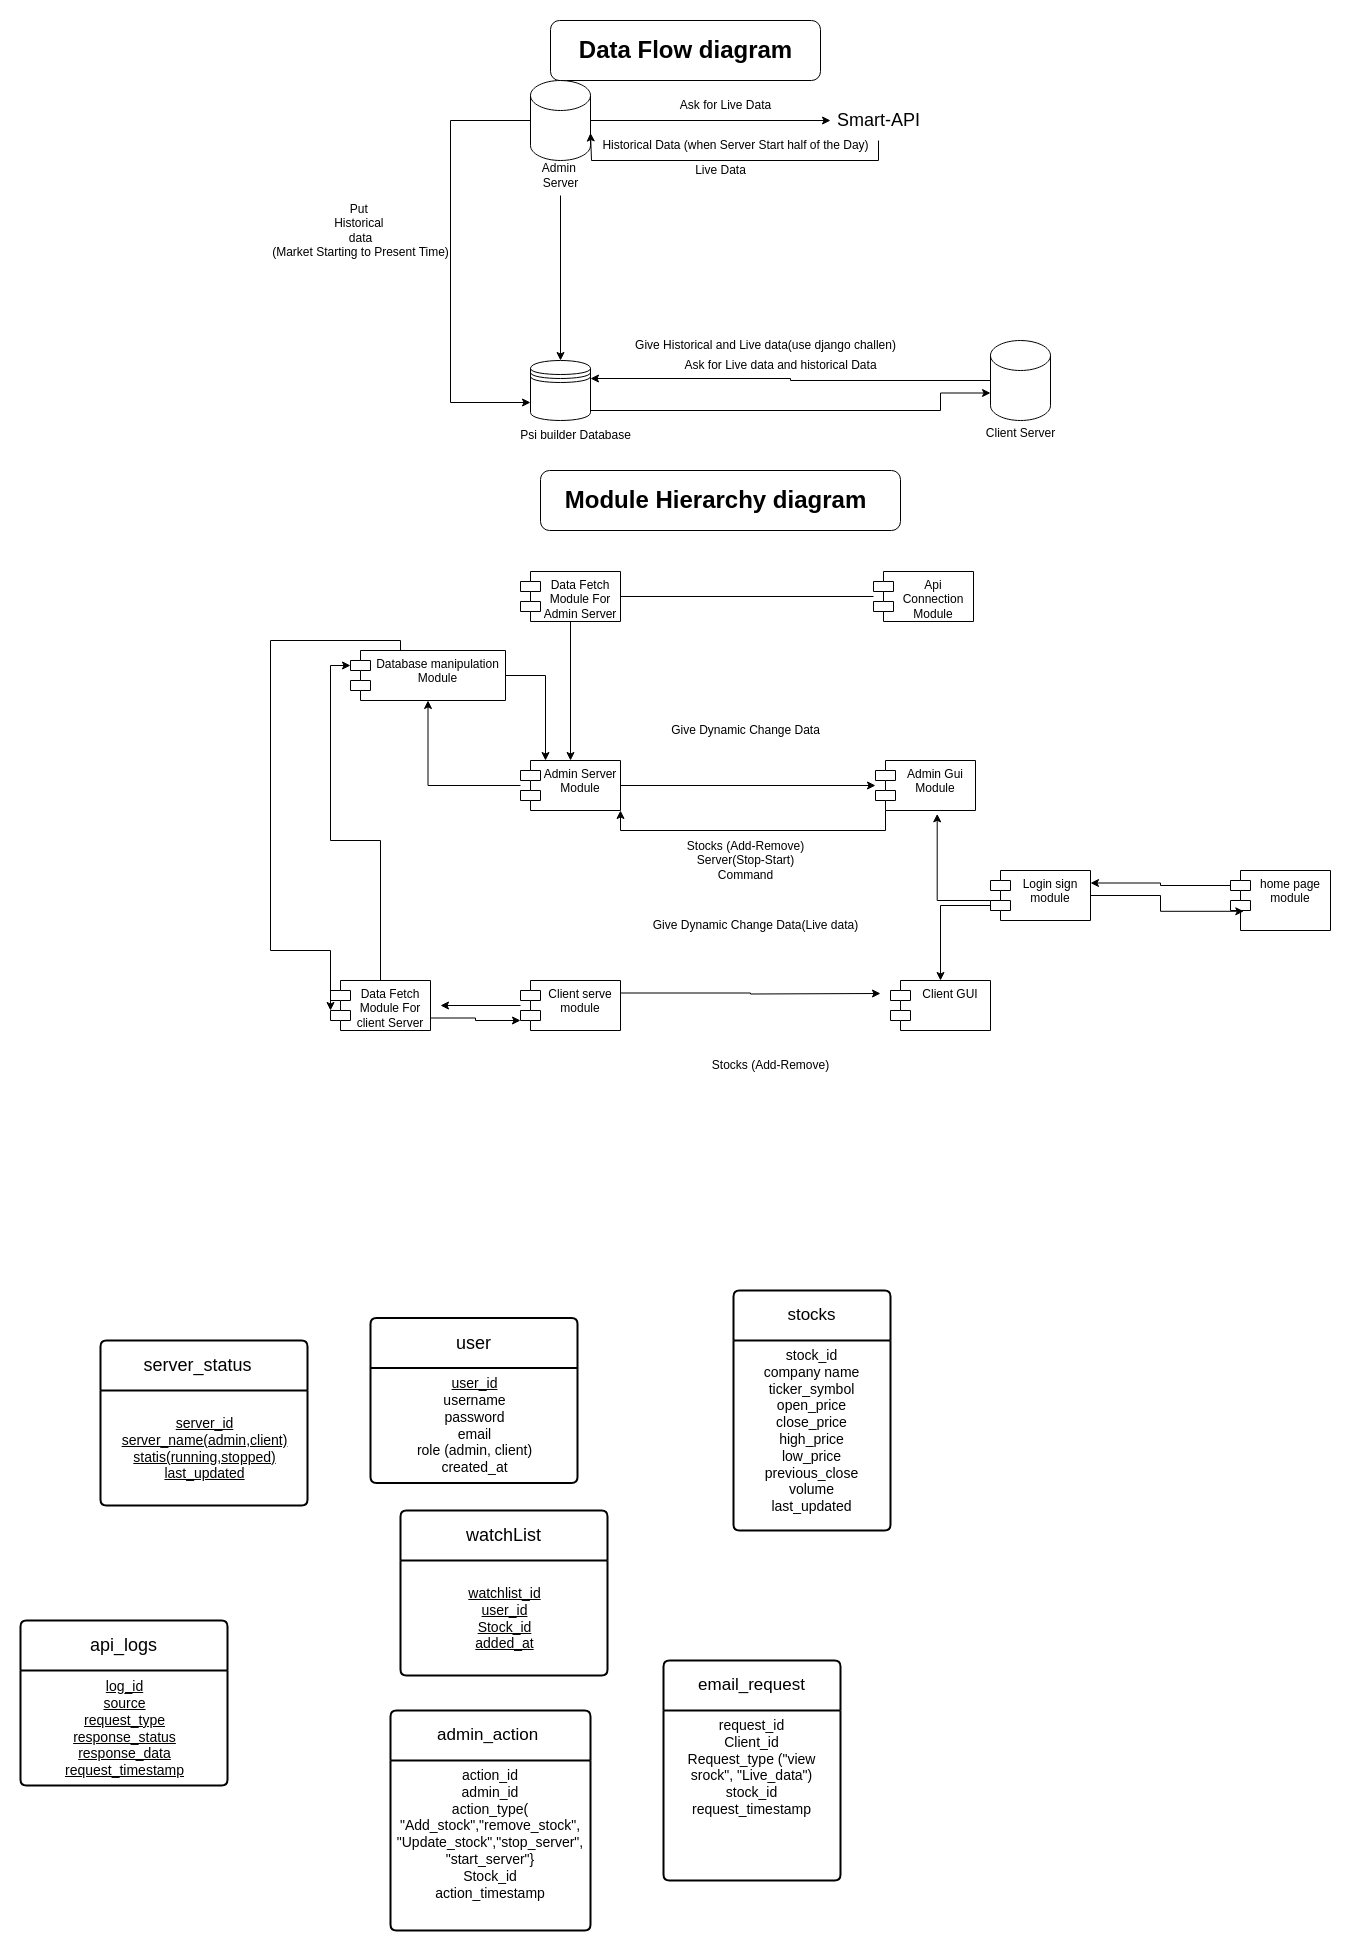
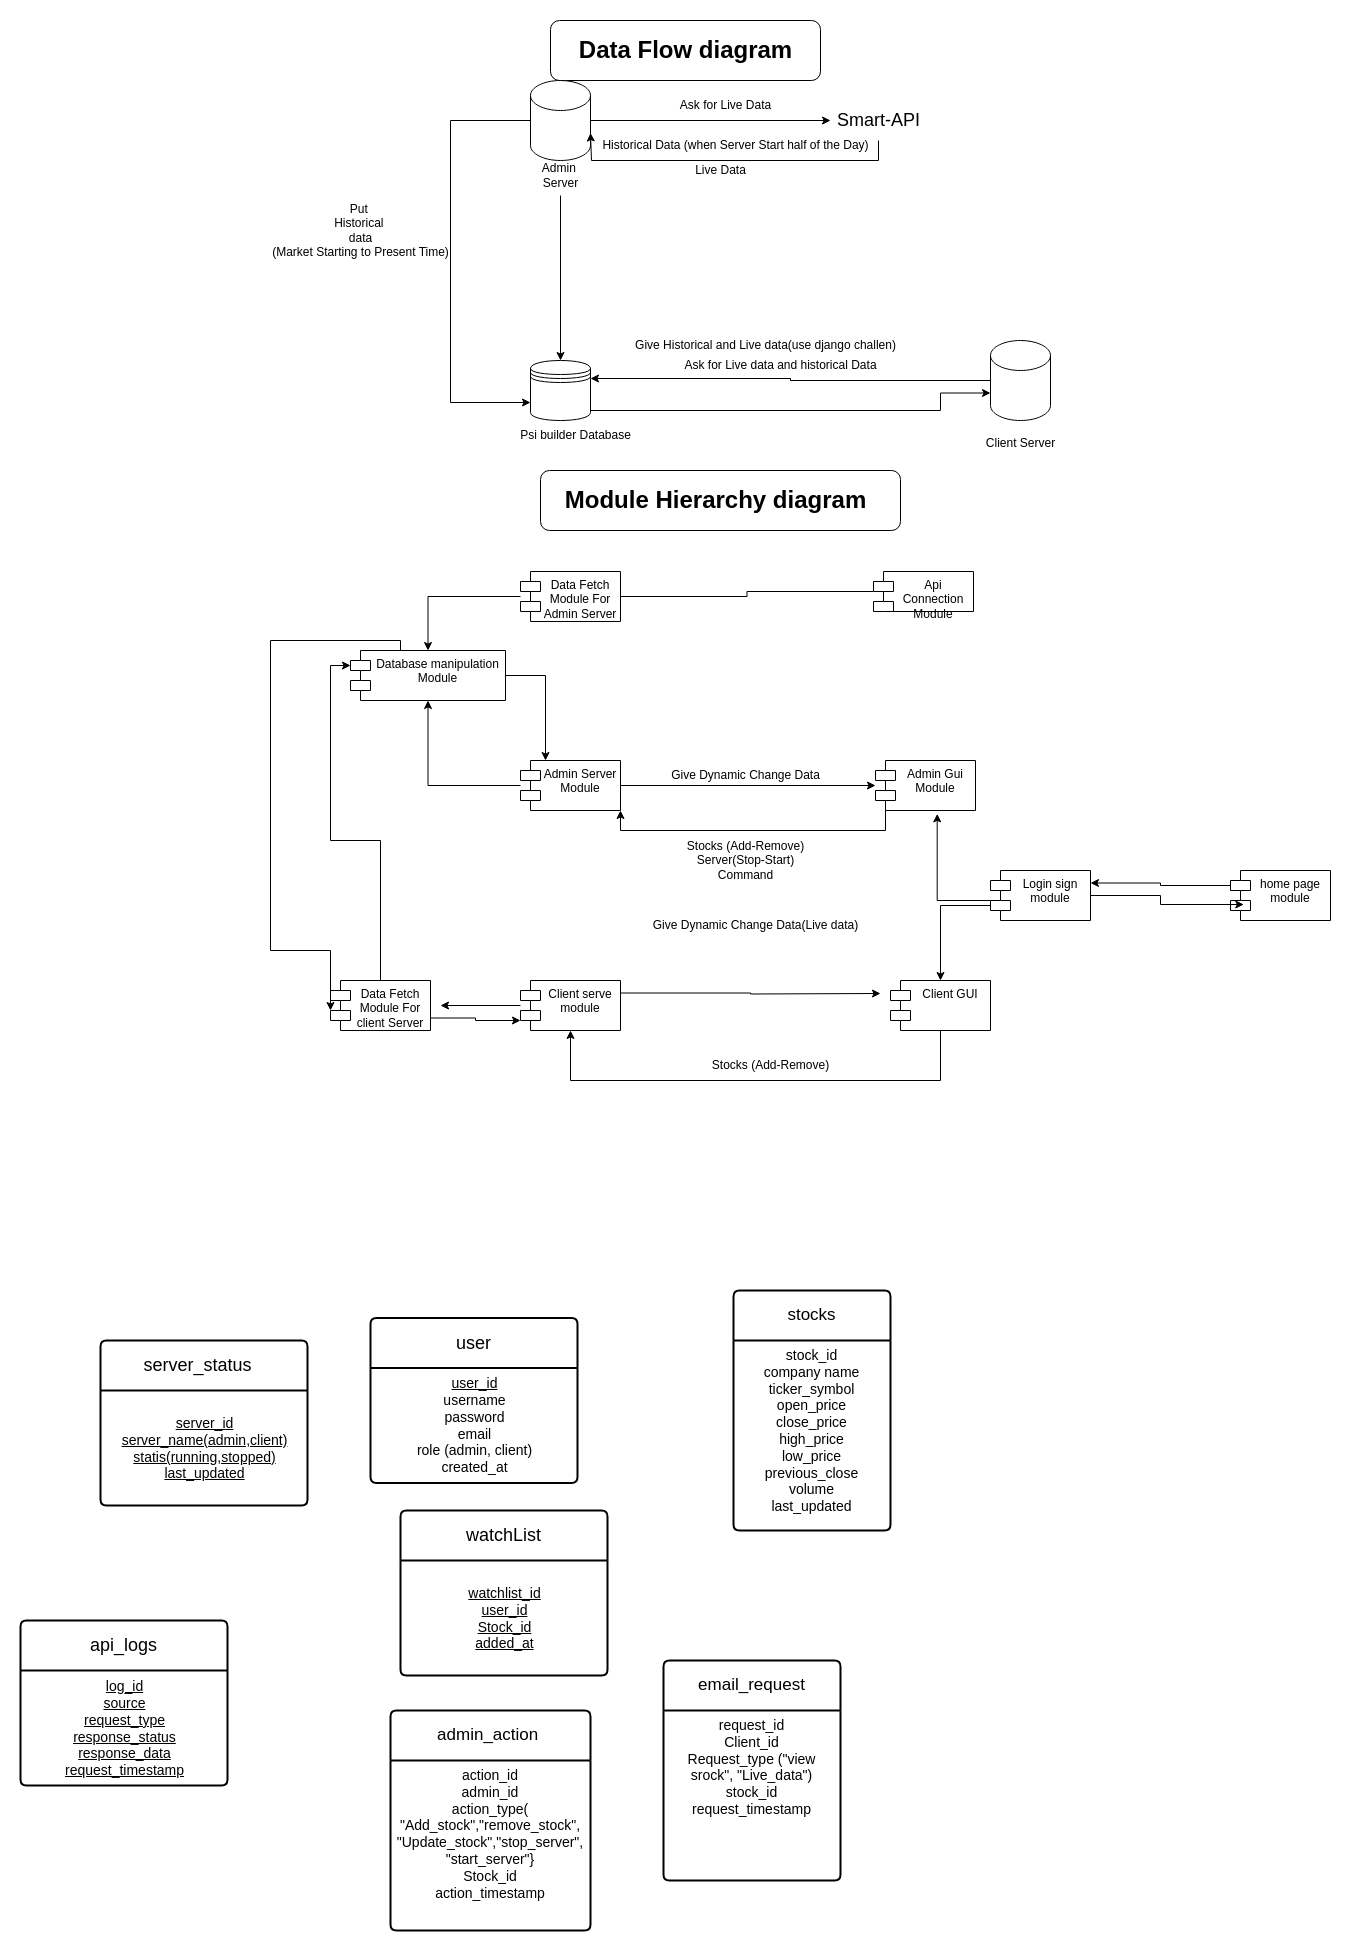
- <mxCell id="19" value="Client Server&lt;div&gt;&lt;br&gt;&lt;/div&gt;" style="text;html=1;align=center;verticalAlign=middle;resizable=0;points=[];autosize=1;strokeColor=none;fillColor=none;" parent="1" vertex="1"><mxGeometry x="975" y="420" width="90" height="40" as="geometry" /></mxCell>
+ <mxCell id="19" value="Client Server&lt;div&gt;&lt;br&gt;&lt;/div&gt;" style="text;html=1;align=center;verticalAlign=middle;resizable=0;points=[];autosize=1;strokeColor=none;fillColor=none;" parent="1" vertex="1"><mxGeometry x="975" y="430" width="90" height="40" as="geometry" /></mxCell>
- <mxCell id="28" value="Api Connection Module" style="shape=module;align=left;spacingLeft=20;align=center;verticalAlign=top;whiteSpace=wrap;html=1;" parent="1" vertex="1"><mxGeometry x="873" y="571" width="100" height="50" as="geometry" /></mxCell>
+ <mxCell id="28" value="Api Connection Module" style="shape=module;align=left;spacingLeft=20;align=center;verticalAlign=top;whiteSpace=wrap;html=1;" parent="1" vertex="1"><mxGeometry x="873" y="571" width="100" height="40" as="geometry" /></mxCell>
- <mxCell id="25" style="edgeStyle=orthogonalEdgeStyle;rounded=0;orthogonalLoop=1;jettySize=auto;html=1;" parent="1" source="26" target="31" edge="1"><mxGeometry relative="1" as="geometry" /></mxCell>
+ <mxCell id="25" style="edgeStyle=orthogonalEdgeStyle;rounded=0;orthogonalLoop=1;jettySize=auto;html=1;" parent="1" source="26" target="37" edge="1"><mxGeometry relative="1" as="geometry" /></mxCell>
- <mxCell id="34" value="Give Dynamic Change Data" style="text;html=1;align=center;verticalAlign=middle;resizable=0;points=[];autosize=1;strokeColor=none;fillColor=none;" parent="1" vertex="1"><mxGeometry x="660" y="715" width="170" height="30" as="geometry" /></mxCell>
+ <mxCell id="34" value="Give Dynamic Change Data" style="text;html=1;align=center;verticalAlign=middle;resizable=0;points=[];autosize=1;strokeColor=none;fillColor=none;" parent="1" vertex="1"><mxGeometry x="660" y="760" width="170" height="30" as="geometry" /></mxCell>
- <mxCell id="53" value="home page module" style="shape=module;align=left;spacingLeft=20;align=center;verticalAlign=top;whiteSpace=wrap;html=1;" parent="1" vertex="1"><mxGeometry x="1230" y="870" width="100" height="60" as="geometry" /></mxCell>
+ <mxCell id="53" value="home page module" style="shape=module;align=left;spacingLeft=20;align=center;verticalAlign=top;whiteSpace=wrap;html=1;" parent="1" vertex="1"><mxGeometry x="1230" y="870" width="100" height="50" as="geometry" /></mxCell>
+ <mxCell id="39" style="edgeStyle=orthogonalEdgeStyle;rounded=0;orthogonalLoop=1;jettySize=auto;html=1;exitX=0.5;exitY=1;exitDx=0;exitDy=0;entryX=0.5;entryY=1;entryDx=0;entryDy=0;" parent="1" source="40" target="38" edge="1"><mxGeometry relative="1" as="geometry"><Array as="points"><mxPoint x="940" y="1080" /><mxPoint x="570" y="1080" /></Array></mxGeometry></mxCell>
